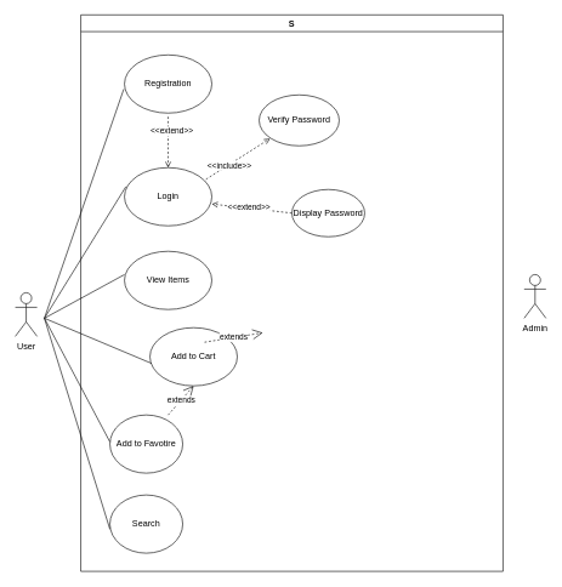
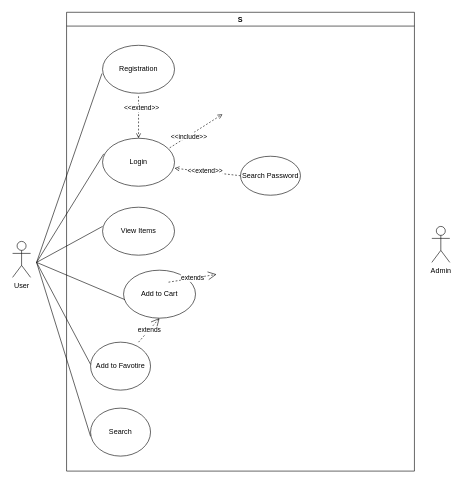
- <mxCell id="11" value="Verify Password" style="ellipse;whiteSpace=wrap;html=1;" parent="3" vertex="1"><mxGeometry x="245" y="110" width="110" height="70" as="geometry" /></mxCell>
- <mxCell id="12" value="Display Password" style="ellipse;whiteSpace=wrap;html=1;" parent="3" vertex="1"><mxGeometry x="290" y="240" width="100" height="65" as="geometry" /></mxCell>
+ <mxCell id="12" value="Search Password" style="ellipse;whiteSpace=wrap;html=1;" parent="3" vertex="1"><mxGeometry x="290" y="240" width="100" height="65" as="geometry" /></mxCell>
